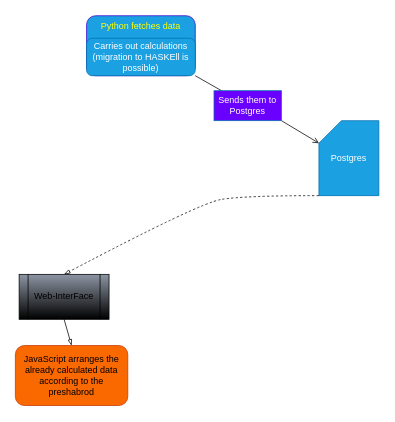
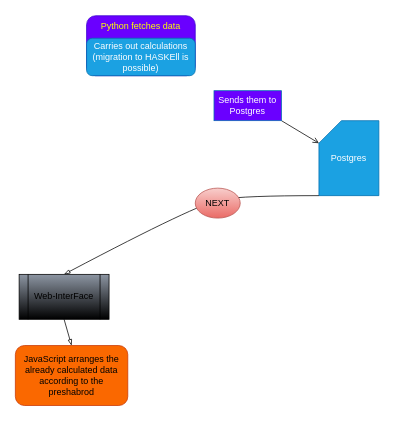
- <mxCell id="3" value="Python fetches data" style="rounded=1;whiteSpace=wrap;html=1;verticalAlign=top;fillColor=#1ba1e2;fontColor=#FFFF00;strokeColor=#3700CC;" vertex="1" parent="1"><mxGeometry x="115" width="145" height="80" as="geometry" y="20" /></mxCell>
+ <mxCell id="3" value="Python fetches data" style="rounded=1;whiteSpace=wrap;html=1;verticalAlign=top;fillColor=#6a00ff;fontColor=#FFFF00;strokeColor=#3700CC;" vertex="1" parent="1"><mxGeometry x="115" width="145" height="80" as="geometry" y="20" /></mxCell>
- <mxCell id="4" value="" style="edgeStyle=none;html=1;exitX=1;exitY=1;exitDx=0;exitDy=0;endArrow=none;endFill=0;" edge="1" parent="1" source="3" target="5"><mxGeometry relative="1" as="geometry"><mxPoint x="415" y="180" as="targetPoint" /><mxPoint x="260" y="100" as="sourcePoint" /></mxGeometry></mxCell>
+ <mxCell id="8" value="NEXT" style="ellipse;whiteSpace=wrap;html=1;fillColor=#f8cecc;gradientColor=#ea6b66;strokeColor=#b85450;" vertex="1" parent="1"><mxGeometry x="260" y="250" width="60" height="40" as="geometry" /></mxCell>
- <mxCell id="7" value="" style="curved=1;endArrow=blockThin;html=1;exitX=0;exitY=1;exitDx=0;exitDy=0;exitPerimeter=0;entryX=0.5;entryY=0;entryDx=0;entryDy=0;endFill=0;dashed=1;" edge="1" parent="1" source="6" target="10"><mxGeometry width="50" height="50" relative="1" as="geometry"><mxPoint x="265" y="320" as="sourcePoint" /><mxPoint x="95" y="340" as="targetPoint" /><Array as="points"><mxPoint x="325" y="260" /><mxPoint x="265" y="270" /></Array></mxGeometry></mxCell>
+ <mxCell id="7" value="" style="curved=1;endArrow=blockThin;html=1;exitX=0;exitY=1;exitDx=0;exitDy=0;exitPerimeter=0;entryX=0.5;entryY=0;entryDx=0;entryDy=0;endFill=0;" edge="1" parent="1" source="6" target="10"><mxGeometry width="50" height="50" relative="1" as="geometry"><mxPoint x="265" y="320" as="sourcePoint" /><mxPoint x="95" y="340" as="targetPoint" /><Array as="points"><mxPoint x="325" y="260" /><mxPoint x="265" y="270" /></Array></mxGeometry></mxCell>
